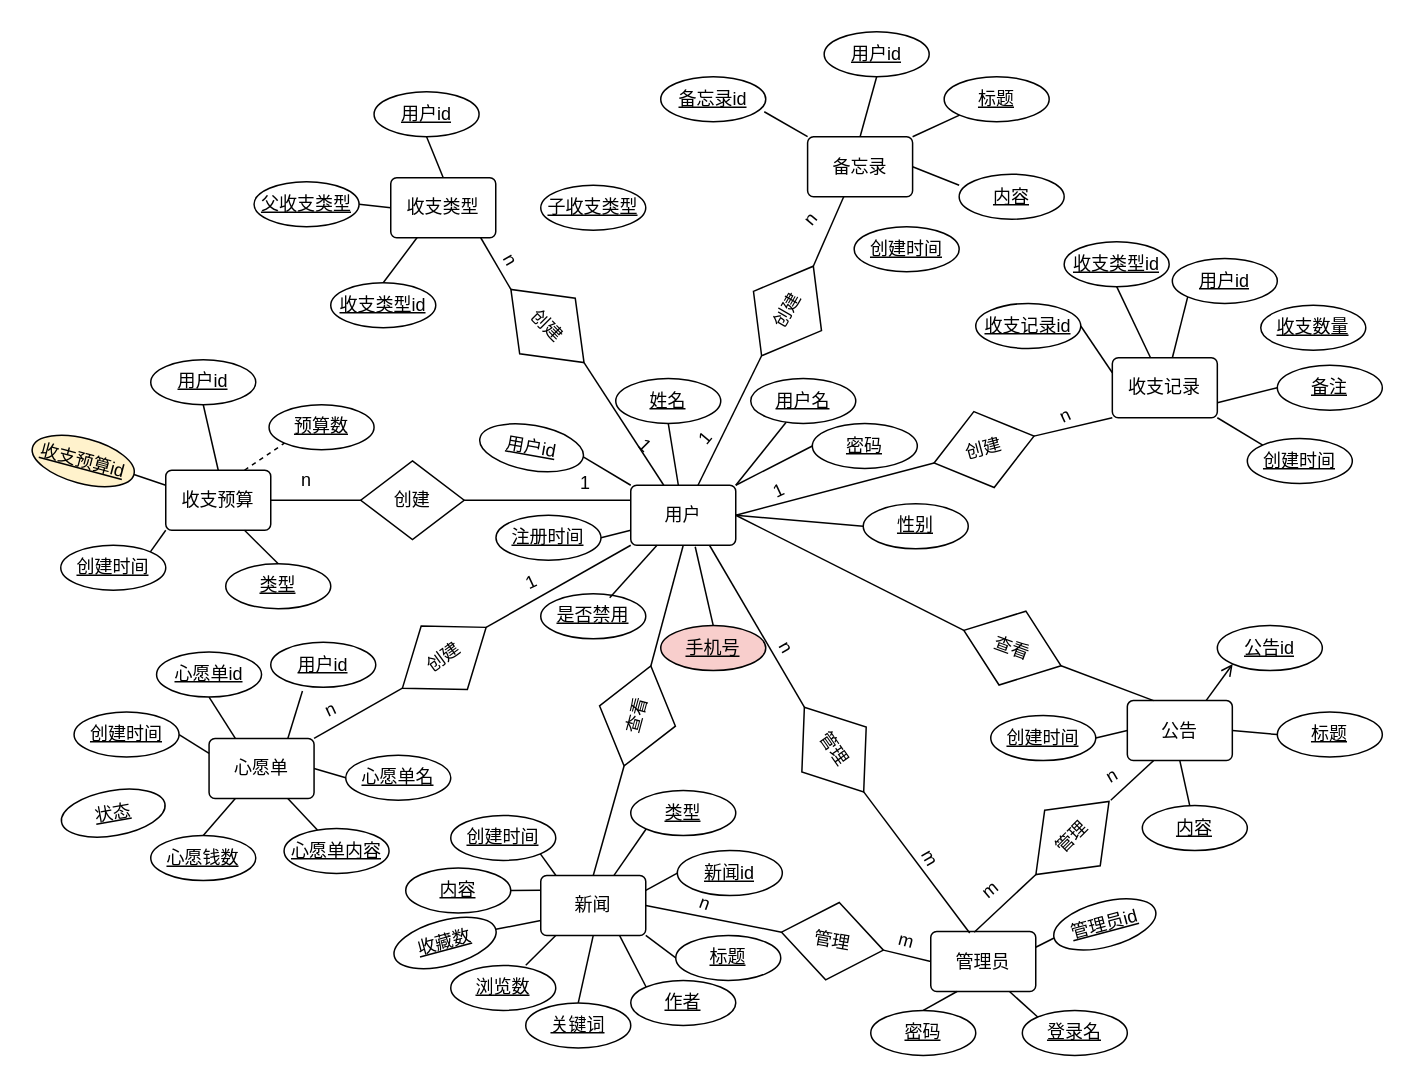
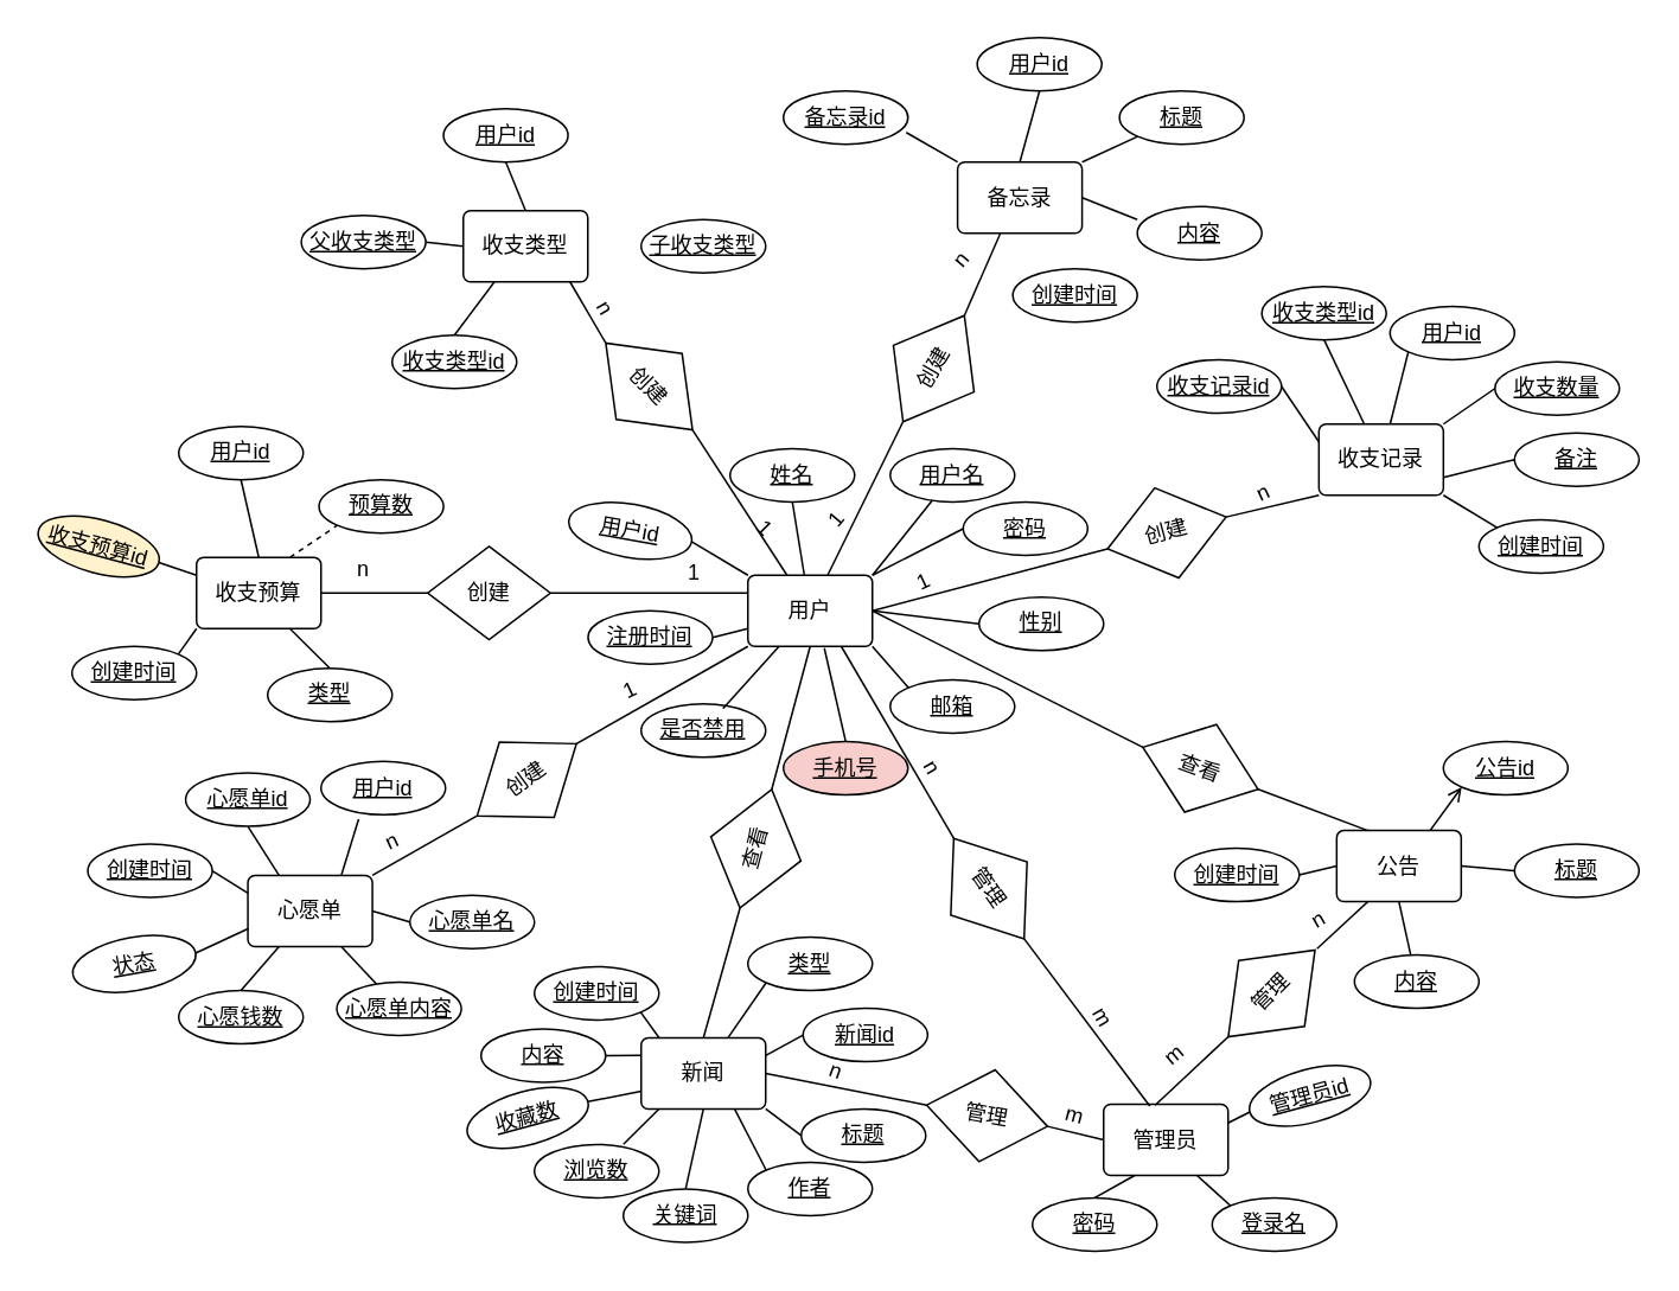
+ <mxCell id="101" value="" style="endArrow=none;html=1;rounded=0;exitX=1;exitY=0;exitDx=0;exitDy=0;entryX=0;entryY=0.5;entryDx=0;entryDy=0;" parent="1" source="5" target="35" edge="1"><mxGeometry relative="1" as="geometry"><mxPoint x="440" y="343" as="sourcePoint" /><mxPoint x="408.348" y="332.898" as="targetPoint" /></mxGeometry></mxCell>
- <mxCell id="65" value="性别" style="ellipse;whiteSpace=wrap;html=1;align=center;fontStyle=4;" parent="1" vertex="1"><mxGeometry x="575" y="335.37" width="70" height="30" as="geometry" /></mxCell>
+ <mxCell id="65" value="性别" style="ellipse;whiteSpace=wrap;html=1;align=center;fontStyle=4;" parent="1" vertex="1"><mxGeometry x="550" y="335.37" width="70" height="30" as="geometry" /></mxCell>
+ <mxCell id="96" value="" style="endArrow=none;html=1;rounded=0;exitX=1;exitY=1;exitDx=0;exitDy=0;entryX=0;entryY=0;entryDx=0;entryDy=0;" parent="1" source="4" target="66" edge="1"><mxGeometry relative="1" as="geometry"><mxPoint x="520" y="353" as="sourcePoint" /><mxPoint x="553.603" y="311.003" as="targetPoint" /></mxGeometry></mxCell>
+ <mxCell id="66" value="邮箱" style="ellipse;whiteSpace=wrap;html=1;align=center;fontStyle=4;" parent="1" vertex="1"><mxGeometry x="500" y="381.82" width="70" height="30" as="geometry" /></mxCell>
+ <mxCell id="122" value="" style="endArrow=none;html=1;rounded=0;exitX=1;exitY=0.5;exitDx=0;exitDy=0;entryX=0;entryY=0.75;entryDx=0;entryDy=0;" parent="1" source="56" target="9" edge="1"><mxGeometry relative="1" as="geometry"><mxPoint x="163.88" y="475.37" as="sourcePoint" /><mxPoint x="140" y="533" as="targetPoint" /></mxGeometry></mxCell>
